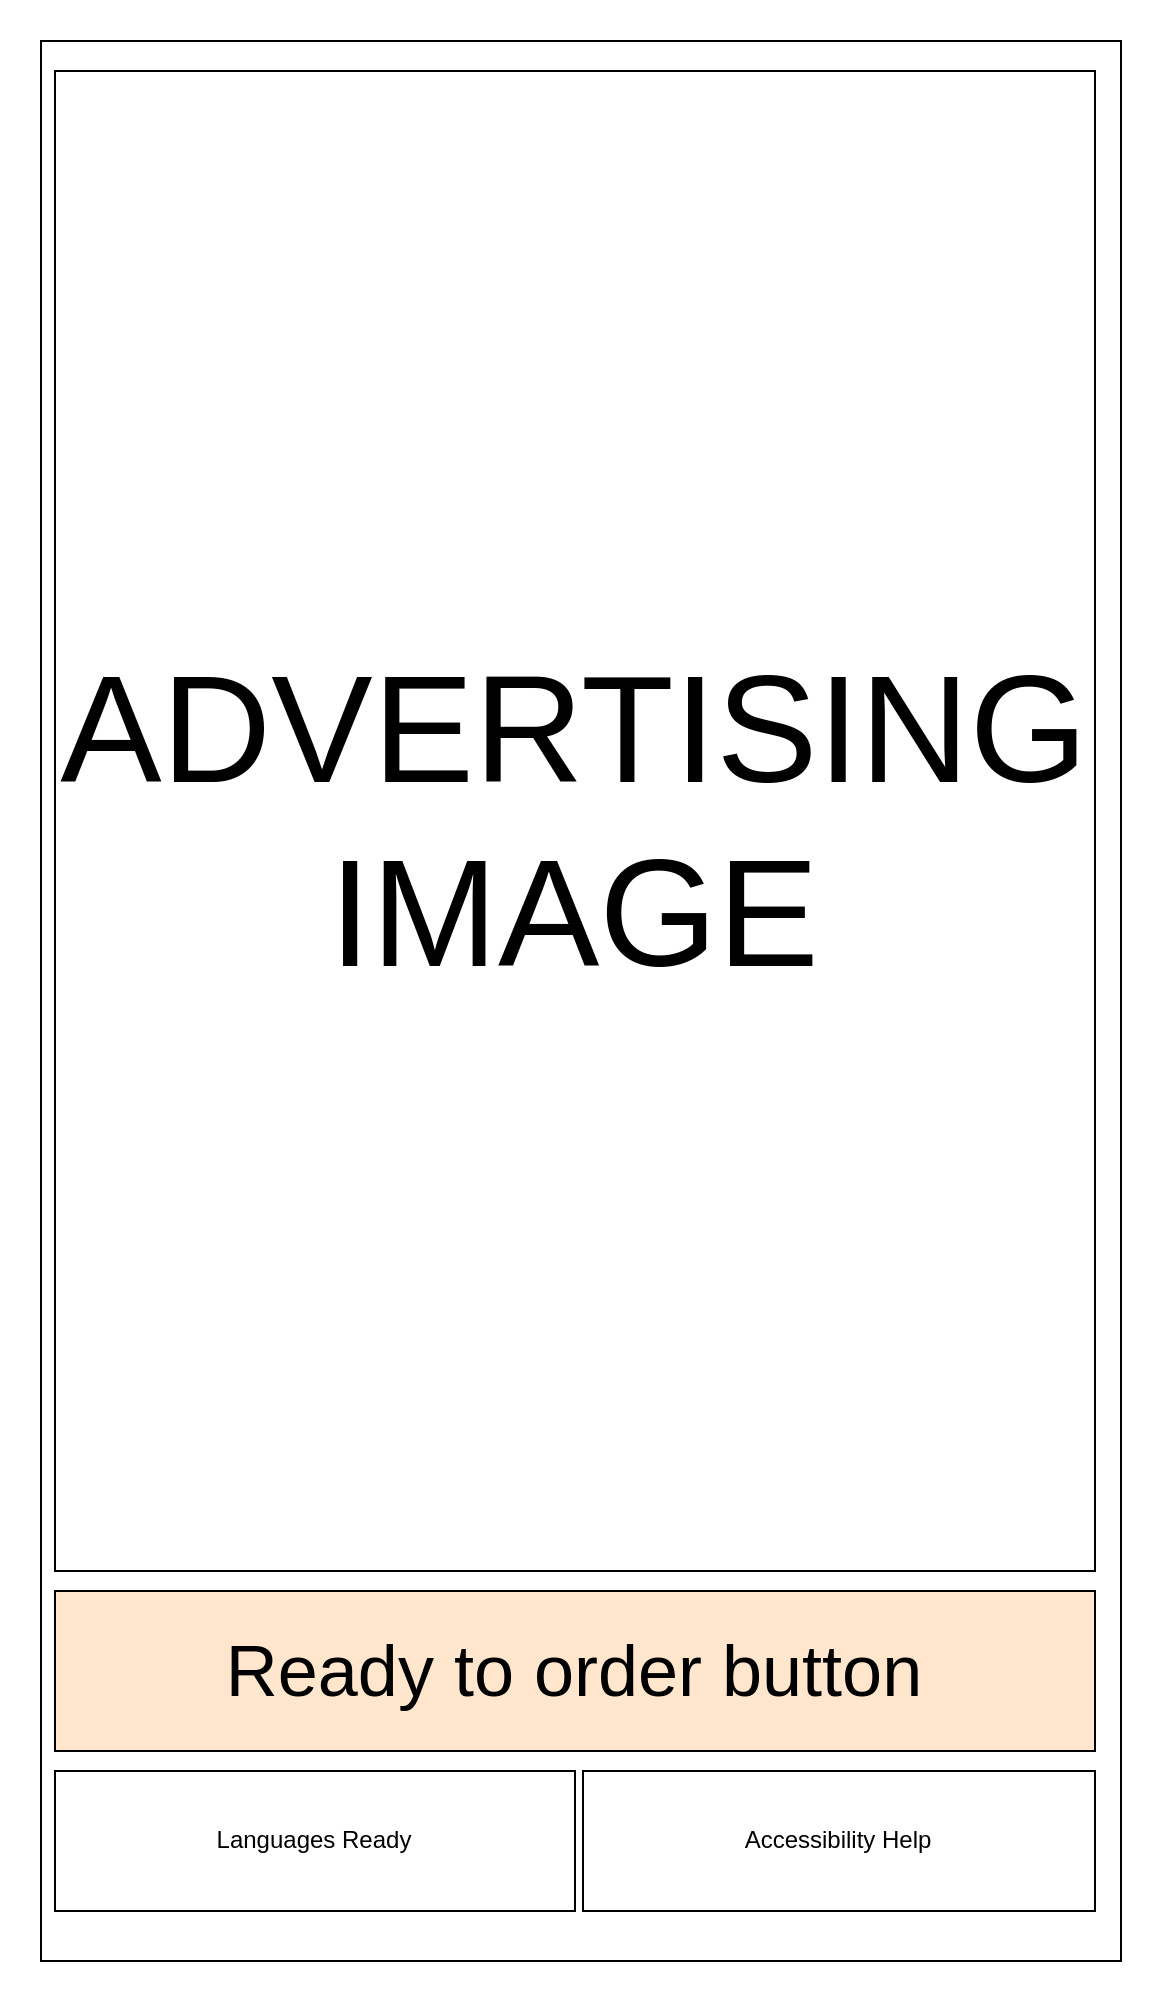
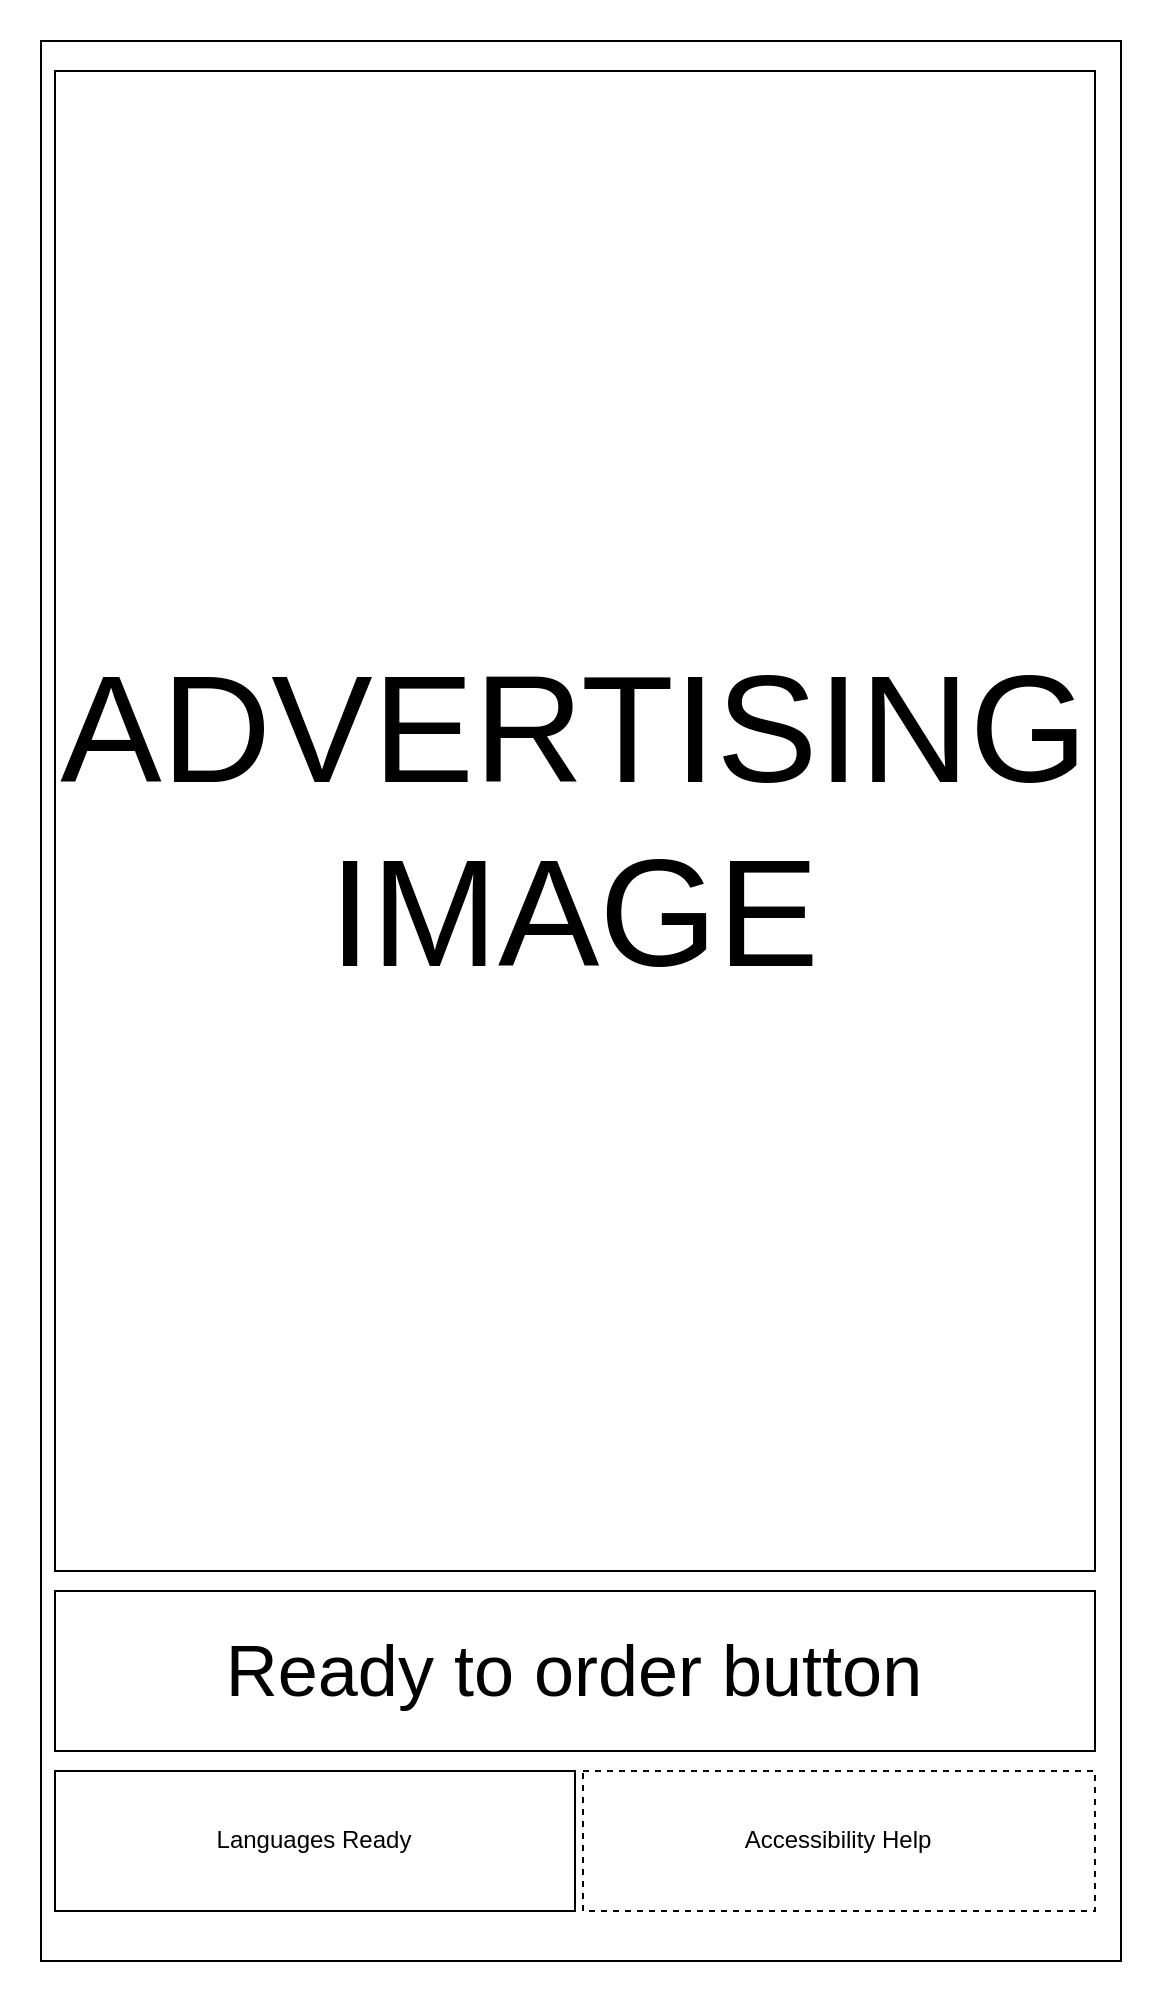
- <mxCell id="4" value="&lt;font style=&quot;font-size: 36px;&quot;&gt;Ready to order button&lt;/font&gt;" style="rounded=0;whiteSpace=wrap;html=1;fillColor=#ffe6cc;" vertex="1" parent="1"><mxGeometry x="27" y="795" width="520" height="80" as="geometry" /></mxCell>
+ <mxCell id="4" value="&lt;font style=&quot;font-size: 36px;&quot;&gt;Ready to order button&lt;/font&gt;" style="rounded=0;whiteSpace=wrap;html=1;" vertex="1" parent="1"><mxGeometry x="27" y="795" width="520" height="80" as="geometry" /></mxCell>
- <mxCell id="6" value="Accessibility Help" style="rounded=0;whiteSpace=wrap;html=1;" vertex="1" parent="1"><mxGeometry x="291" y="885" width="256" height="70" as="geometry" /></mxCell>
+ <mxCell id="6" value="Accessibility Help" style="rounded=0;whiteSpace=wrap;html=1;dashed=1;" vertex="1" parent="1"><mxGeometry x="291" y="885" width="256" height="70" as="geometry" /></mxCell>
